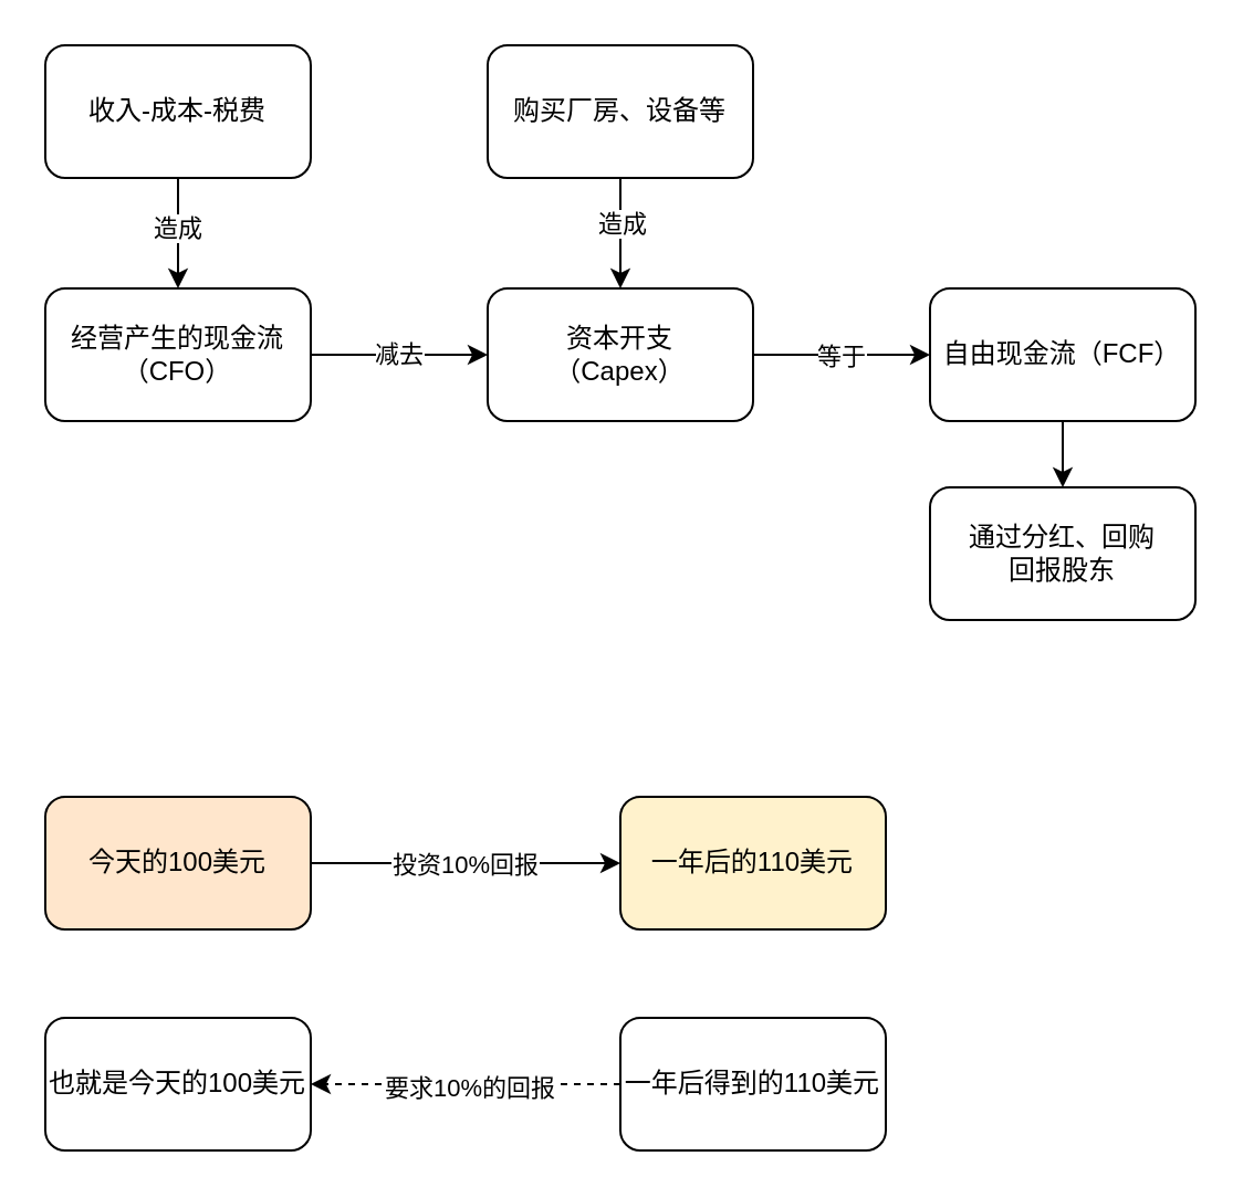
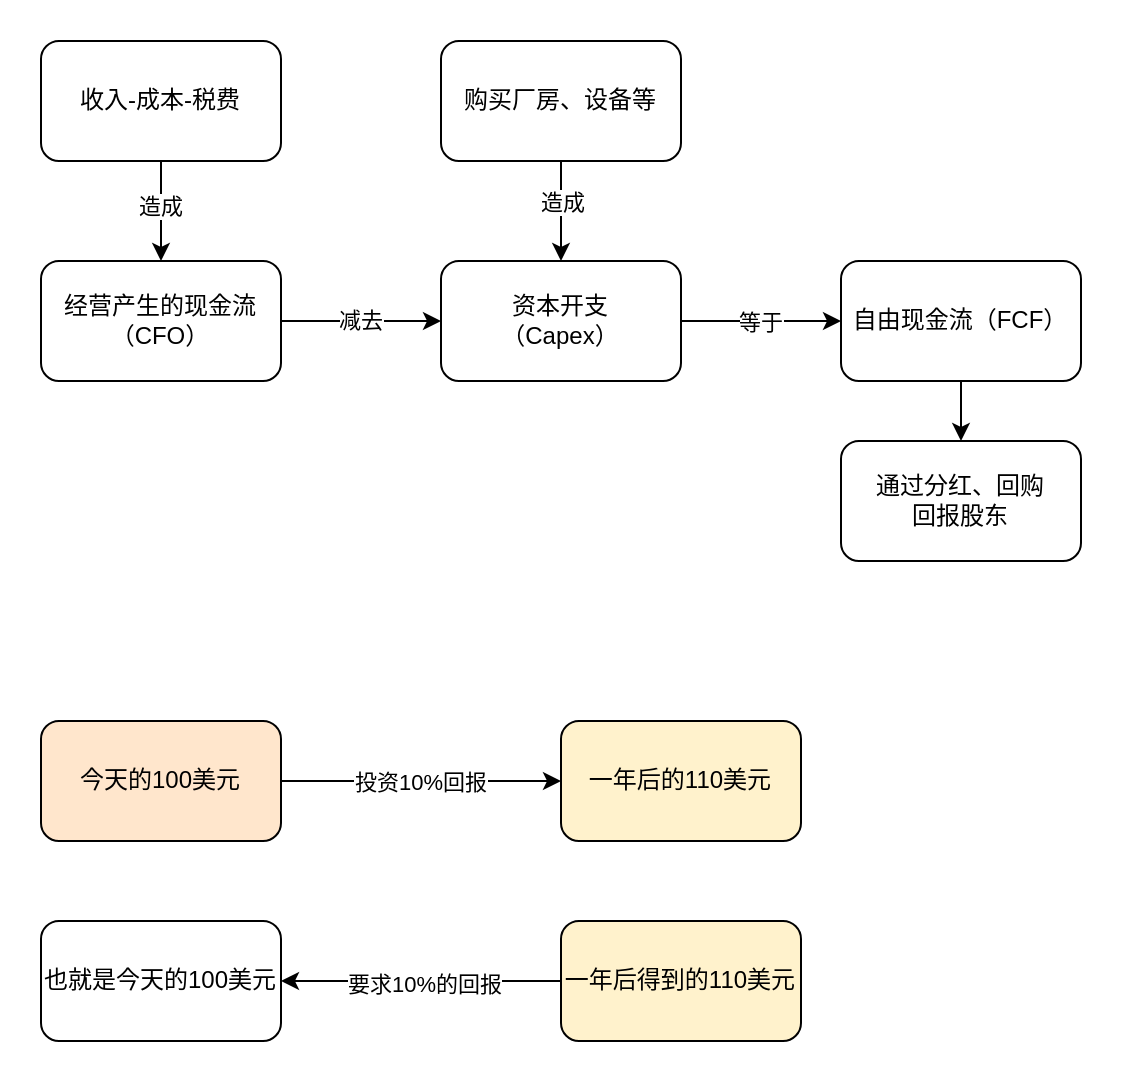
- <mxCell id="7" style="edgeStyle=orthogonalEdgeStyle;rounded=0;orthogonalLoop=1;jettySize=auto;html=1;entryX=1;entryY=0.5;entryDx=0;entryDy=0;dashed=1;" edge="1" parent="1" source="9" target="6"><mxGeometry relative="1" as="geometry" /></mxCell>
+ <mxCell id="7" style="edgeStyle=orthogonalEdgeStyle;rounded=0;orthogonalLoop=1;jettySize=auto;html=1;entryX=1;entryY=0.5;entryDx=0;entryDy=0;" edge="1" parent="1" source="9" target="6"><mxGeometry relative="1" as="geometry" /></mxCell>
- <mxCell id="9" value="一年后得到的110美元" style="rounded=1;whiteSpace=wrap;html=1;" vertex="1" parent="1"><mxGeometry x="280" y="460" width="120" height="60" as="geometry" /></mxCell>
+ <mxCell id="9" value="一年后得到的110美元" style="rounded=1;whiteSpace=wrap;html=1;fillColor=#fff2cc;" vertex="1" parent="1"><mxGeometry x="280" y="460" width="120" height="60" as="geometry" /></mxCell>
